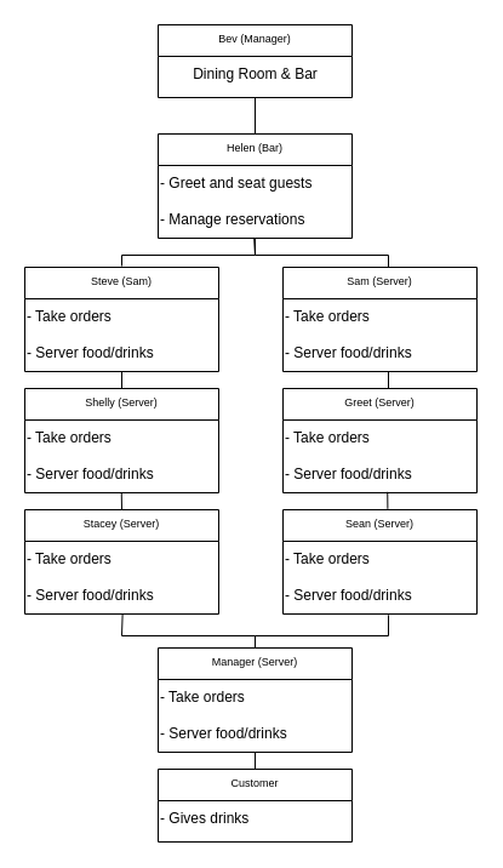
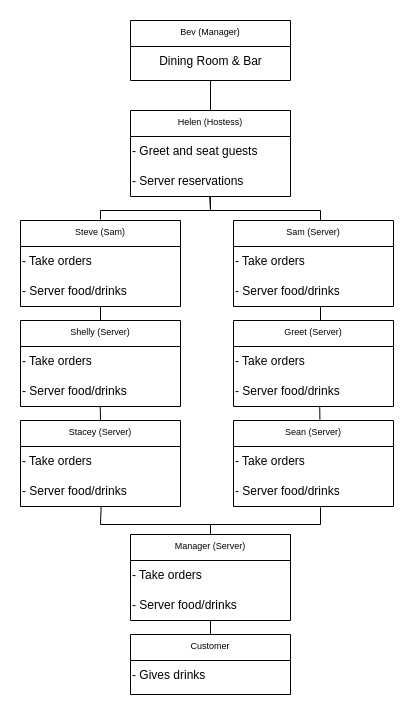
- <mxCell id="4" value="Helen (Bar)" style="swimlane;fontStyle=0;align=center;verticalAlign=top;childLayout=stackLayout;horizontal=1;startSize=26;horizontalStack=0;resizeParent=1;resizeLast=0;collapsible=1;marginBottom=0;rounded=0;shadow=0;strokeWidth=1;fontSize=9;" vertex="1" parent="1"><mxGeometry x="130" y="110" width="160" height="86" as="geometry"><mxRectangle x="310" y="20" width="160" height="26" as="alternateBounds" /></mxGeometry></mxCell>
+ <mxCell id="4" value="Helen (Hostess)" style="swimlane;fontStyle=0;align=center;verticalAlign=top;childLayout=stackLayout;horizontal=1;startSize=26;horizontalStack=0;resizeParent=1;resizeLast=0;collapsible=1;marginBottom=0;rounded=0;shadow=0;strokeWidth=1;fontSize=9;" vertex="1" parent="1"><mxGeometry x="130" y="110" width="160" height="86" as="geometry"><mxRectangle x="310" y="20" width="160" height="26" as="alternateBounds" /></mxGeometry></mxCell>
- <mxCell id="6" value="- Manage reservations" style="text;html=1;align=left;verticalAlign=middle;resizable=0;points=[];autosize=1;strokeColor=none;fillColor=none;" vertex="1" parent="4"><mxGeometry y="56" width="160" height="30" as="geometry" /></mxCell>
+ <mxCell id="6" value="- Server reservations" style="text;html=1;align=left;verticalAlign=middle;resizable=0;points=[];autosize=1;strokeColor=none;fillColor=none;" vertex="1" parent="4"><mxGeometry y="56" width="160" height="30" as="geometry" /></mxCell>
